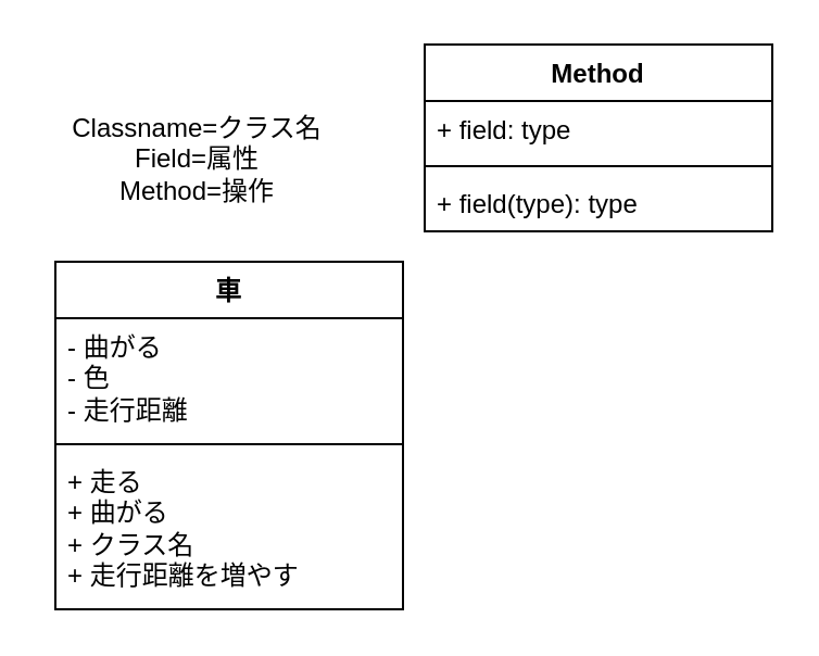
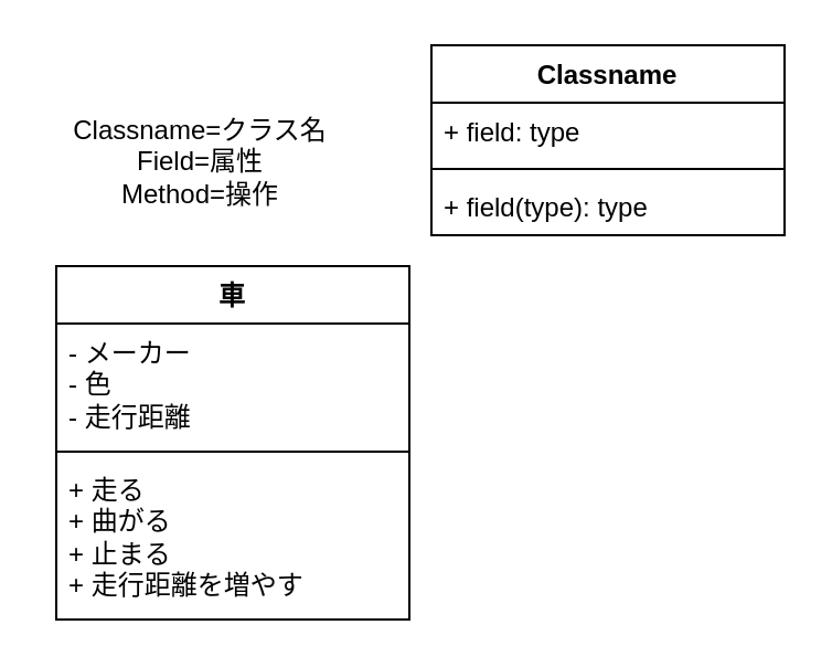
- <mxCell id="7" value="Method" style="swimlane;fontStyle=1;align=center;verticalAlign=top;childLayout=stackLayout;horizontal=1;startSize=26;horizontalStack=0;resizeParent=1;resizeParentMax=0;resizeLast=0;collapsible=1;marginBottom=0;whiteSpace=wrap;html=1;" vertex="1" parent="1"><mxGeometry x="195" y="20" width="160" height="86" as="geometry" /></mxCell>
+ <mxCell id="7" value="Classname" style="swimlane;fontStyle=1;align=center;verticalAlign=top;childLayout=stackLayout;horizontal=1;startSize=26;horizontalStack=0;resizeParent=1;resizeParentMax=0;resizeLast=0;collapsible=1;marginBottom=0;whiteSpace=wrap;html=1;" vertex="1" parent="1"><mxGeometry x="195" y="20" width="160" height="86" as="geometry" /></mxCell>
- <mxCell id="3" value="- 曲がる&lt;div&gt;- 色&lt;/div&gt;&lt;div&gt;- 走行距離&lt;/div&gt;" style="text;strokeColor=none;fillColor=none;align=left;verticalAlign=top;spacingLeft=4;spacingRight=4;overflow=hidden;rotatable=0;points=[[0,0.5],[1,0.5]];portConstraint=eastwest;whiteSpace=wrap;html=1;" vertex="1" parent="2"><mxGeometry y="26" width="160" height="54" as="geometry" /></mxCell>
+ <mxCell id="3" value="- メーカー&lt;div&gt;- 色&lt;/div&gt;&lt;div&gt;- 走行距離&lt;/div&gt;" style="text;strokeColor=none;fillColor=none;align=left;verticalAlign=top;spacingLeft=4;spacingRight=4;overflow=hidden;rotatable=0;points=[[0,0.5],[1,0.5]];portConstraint=eastwest;whiteSpace=wrap;html=1;" vertex="1" parent="2"><mxGeometry y="26" width="160" height="54" as="geometry" /></mxCell>
- <mxCell id="5" value="+ 走る&lt;div&gt;+ 曲がる&lt;/div&gt;&lt;div&gt;+ クラス名&lt;/div&gt;&lt;div&gt;+ 走行距離を増やす&lt;/div&gt;" style="text;strokeColor=none;fillColor=none;align=left;verticalAlign=top;spacingLeft=4;spacingRight=4;overflow=hidden;rotatable=0;points=[[0,0.5],[1,0.5]];portConstraint=eastwest;whiteSpace=wrap;html=1;" vertex="1" parent="2"><mxGeometry y="88" width="160" height="72" as="geometry" /></mxCell>
+ <mxCell id="5" value="+ 走る&lt;div&gt;+ 曲がる&lt;/div&gt;&lt;div&gt;+ 止まる&lt;/div&gt;&lt;div&gt;+ 走行距離を増やす&lt;/div&gt;" style="text;strokeColor=none;fillColor=none;align=left;verticalAlign=top;spacingLeft=4;spacingRight=4;overflow=hidden;rotatable=0;points=[[0,0.5],[1,0.5]];portConstraint=eastwest;whiteSpace=wrap;html=1;" vertex="1" parent="2"><mxGeometry y="88" width="160" height="72" as="geometry" /></mxCell>
